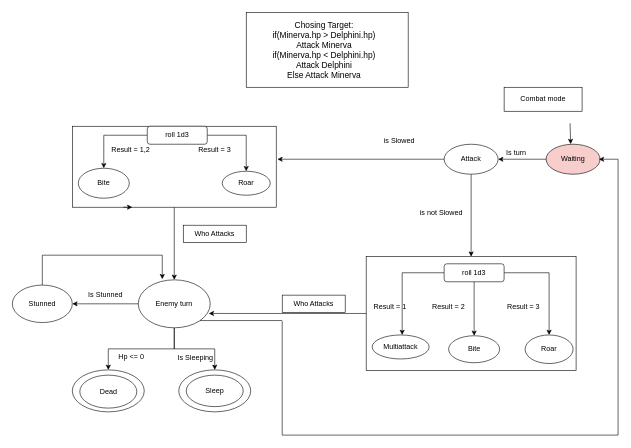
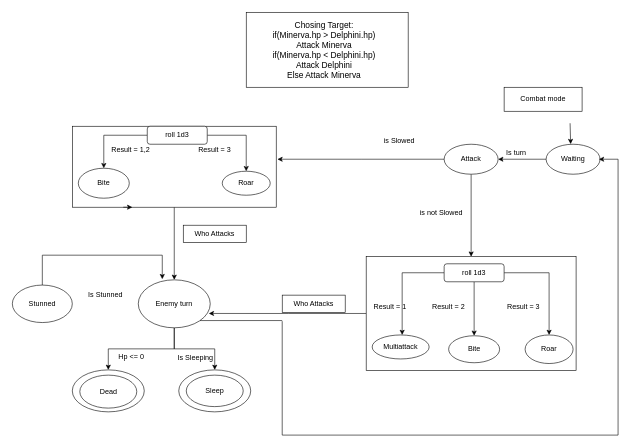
- <mxCell id="4" value="Waiting" style="ellipse;whiteSpace=wrap;html=1;fillColor=#f8cecc;" parent="1" vertex="1"><mxGeometry x="910" y="240" width="90" height="50" as="geometry" /></mxCell>
+ <mxCell id="4" value="Waiting" style="ellipse;whiteSpace=wrap;html=1;" parent="1" vertex="1"><mxGeometry x="910" y="240" width="90" height="50" as="geometry" /></mxCell>
- <mxCell id="38" style="edgeStyle=orthogonalEdgeStyle;rounded=0;orthogonalLoop=1;jettySize=auto;html=1;" parent="1" source="41" target="5" edge="1"><mxGeometry relative="1" as="geometry" /></mxCell>
